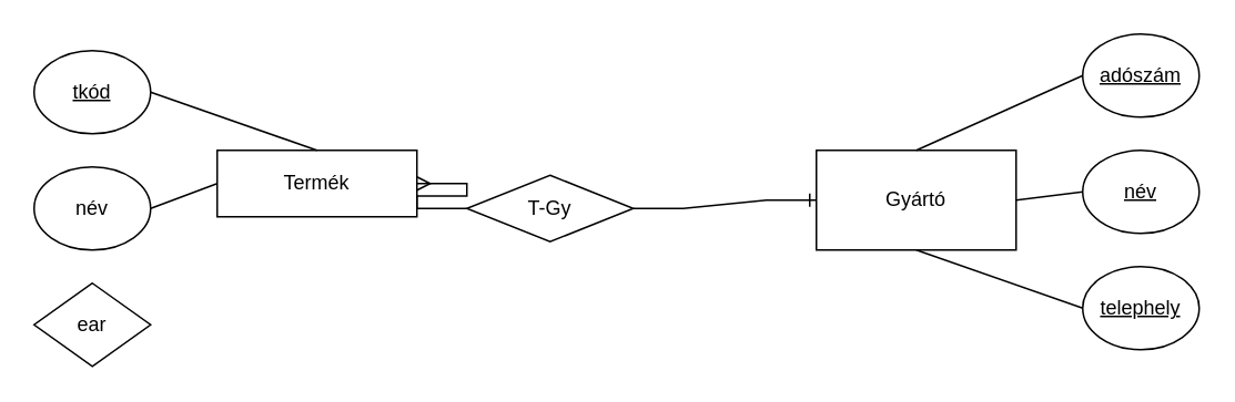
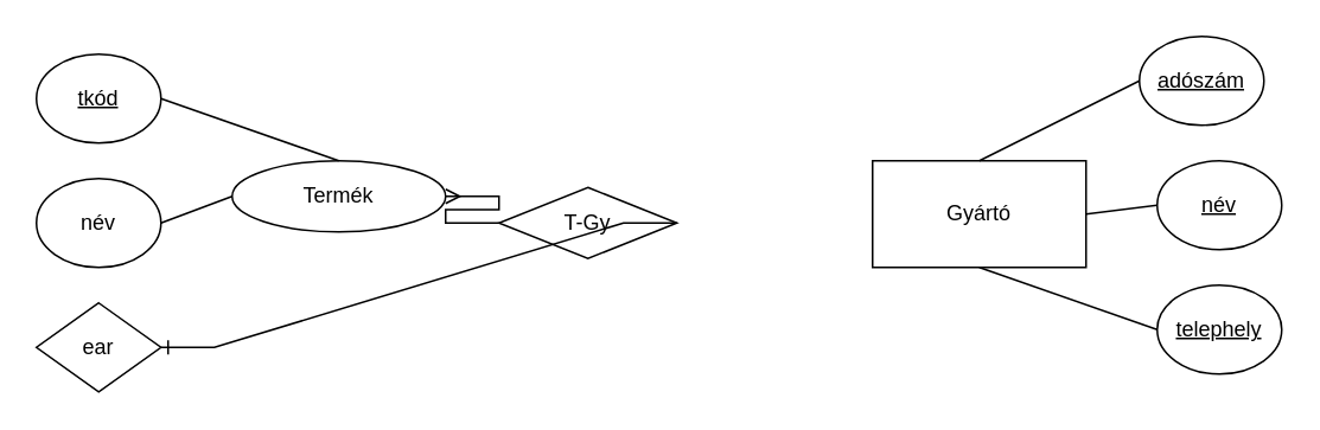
- <mxCell id="11" value="adószám" style="ellipse;whiteSpace=wrap;html=1;verticalAlign=middle;fontStyle=4" vertex="1" parent="1"><mxGeometry x="650" y="20" width="70" height="50" as="geometry" /></mxCell>
+ <mxCell id="11" value="adószám" style="ellipse;whiteSpace=wrap;html=1;verticalAlign=middle;fontStyle=4" vertex="1" parent="1"><mxGeometry x="640" y="20" width="70" height="50" as="geometry" /></mxCell>
- <mxCell id="2" value="Termék" style="rounded=0;whiteSpace=wrap;html=1;" vertex="1" parent="1"><mxGeometry x="130" y="90" width="120" height="40" as="geometry" /></mxCell>
+ <mxCell id="2" value="Termék" style="ellipse;whiteSpace=wrap;html=1;" vertex="1" parent="1"><mxGeometry x="130" y="90" width="120" height="40" as="geometry" /></mxCell>
- <mxCell id="17" value="" style="edgeStyle=entityRelationEdgeStyle;fontSize=12;html=1;endArrow=ERone;endFill=1;rounded=0;entryX=0;entryY=0.5;entryDx=0;entryDy=0;exitX=1;exitY=0.5;exitDx=0;exitDy=0;" edge="1" parent="1" source="4" target="3"><mxGeometry width="100" height="100" relative="1" as="geometry"><mxPoint x="345" y="220" as="sourcePoint" /><mxPoint x="445" y="120" as="targetPoint" /></mxGeometry></mxCell>
+ <mxCell id="17" value="" style="edgeStyle=entityRelationEdgeStyle;fontSize=12;html=1;endArrow=ERone;endFill=1;rounded=0;exitX=1;exitY=0.5;exitDx=0;exitDy=0;" edge="1" parent="1" source="4" target="8"><mxGeometry width="100" height="100" relative="1" as="geometry"><mxPoint x="345" y="220" as="sourcePoint" /><mxPoint x="445" y="120" as="targetPoint" /></mxGeometry></mxCell>
